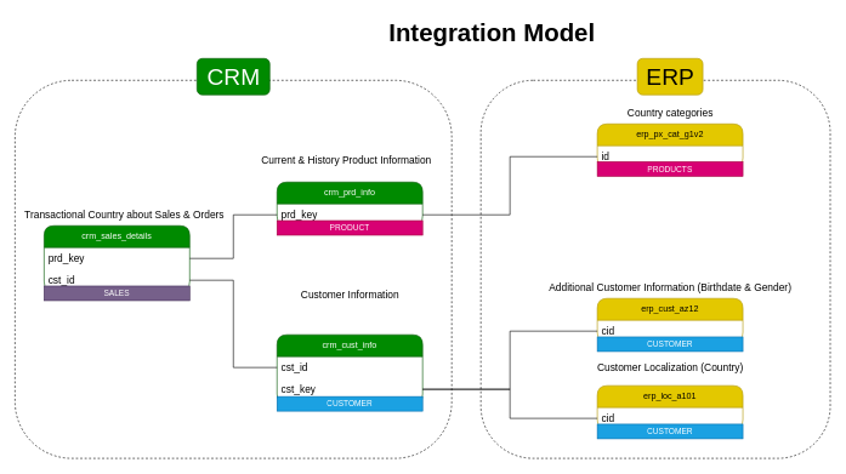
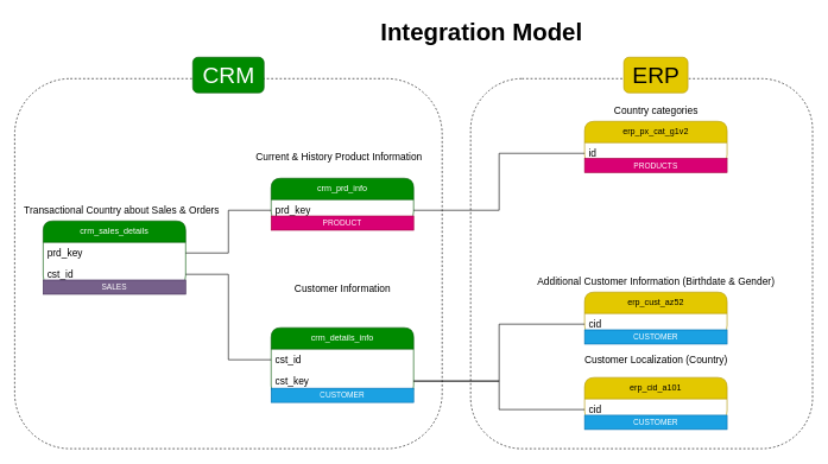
- <mxCell id="14" value="erp_cust_az12" style="swimlane;fontStyle=0;childLayout=stackLayout;horizontal=1;startSize=30;horizontalStack=0;resizeParent=1;resizeParentMax=0;resizeLast=0;collapsible=1;marginBottom=0;whiteSpace=wrap;html=1;fillColor=#e3c800;fontColor=#000000;strokeColor=#B09500;rounded=1;" parent="1" vertex="1"><mxGeometry x="820" y="410" width="200" height="60" as="geometry"><mxRectangle x="190" y="240" width="60" height="30" as="alternateBounds" /></mxGeometry></mxCell>
+ <mxCell id="14" value="erp_cust_az52" style="swimlane;fontStyle=0;childLayout=stackLayout;horizontal=1;startSize=30;horizontalStack=0;resizeParent=1;resizeParentMax=0;resizeLast=0;collapsible=1;marginBottom=0;whiteSpace=wrap;html=1;fillColor=#e3c800;fontColor=#000000;strokeColor=#B09500;rounded=1;" parent="1" vertex="1"><mxGeometry x="820" y="410" width="200" height="60" as="geometry"><mxRectangle x="190" y="240" width="60" height="30" as="alternateBounds" /></mxGeometry></mxCell>
- <mxCell id="3" value="crm_cust_info" style="swimlane;fontStyle=0;childLayout=stackLayout;horizontal=1;startSize=30;horizontalStack=0;resizeParent=1;resizeParentMax=0;resizeLast=0;collapsible=1;marginBottom=0;whiteSpace=wrap;html=1;fillColor=#008a00;fontColor=#ffffff;strokeColor=#005700;rounded=1;container=1;" parent="1" vertex="1"><mxGeometry x="380" y="460" width="200" height="95" as="geometry"><mxRectangle x="190" y="240" width="60" height="30" as="alternateBounds" /></mxGeometry></mxCell>
+ <mxCell id="3" value="crm_details_info" style="swimlane;fontStyle=0;childLayout=stackLayout;horizontal=1;startSize=30;horizontalStack=0;resizeParent=1;resizeParentMax=0;resizeLast=0;collapsible=1;marginBottom=0;whiteSpace=wrap;html=1;fillColor=#008a00;fontColor=#ffffff;strokeColor=#005700;rounded=1;container=1;" parent="1" vertex="1"><mxGeometry x="380" y="460" width="200" height="95" as="geometry"><mxRectangle x="190" y="240" width="60" height="30" as="alternateBounds" /></mxGeometry></mxCell>
- <mxCell id="18" value="erp_loc_a101" style="swimlane;fontStyle=0;childLayout=stackLayout;horizontal=1;startSize=30;horizontalStack=0;resizeParent=1;resizeParentMax=0;resizeLast=0;collapsible=1;marginBottom=0;whiteSpace=wrap;html=1;fillColor=#e3c800;fontColor=#000000;strokeColor=#B09500;rounded=1;" parent="1" vertex="1"><mxGeometry x="820" y="530" width="200" height="60" as="geometry"><mxRectangle x="190" y="240" width="60" height="30" as="alternateBounds" /></mxGeometry></mxCell>
+ <mxCell id="18" value="erp_cid_a101" style="swimlane;fontStyle=0;childLayout=stackLayout;horizontal=1;startSize=30;horizontalStack=0;resizeParent=1;resizeParentMax=0;resizeLast=0;collapsible=1;marginBottom=0;whiteSpace=wrap;html=1;fillColor=#e3c800;fontColor=#000000;strokeColor=#B09500;rounded=1;" parent="1" vertex="1"><mxGeometry x="820" y="530" width="200" height="60" as="geometry"><mxRectangle x="190" y="240" width="60" height="30" as="alternateBounds" /></mxGeometry></mxCell>
